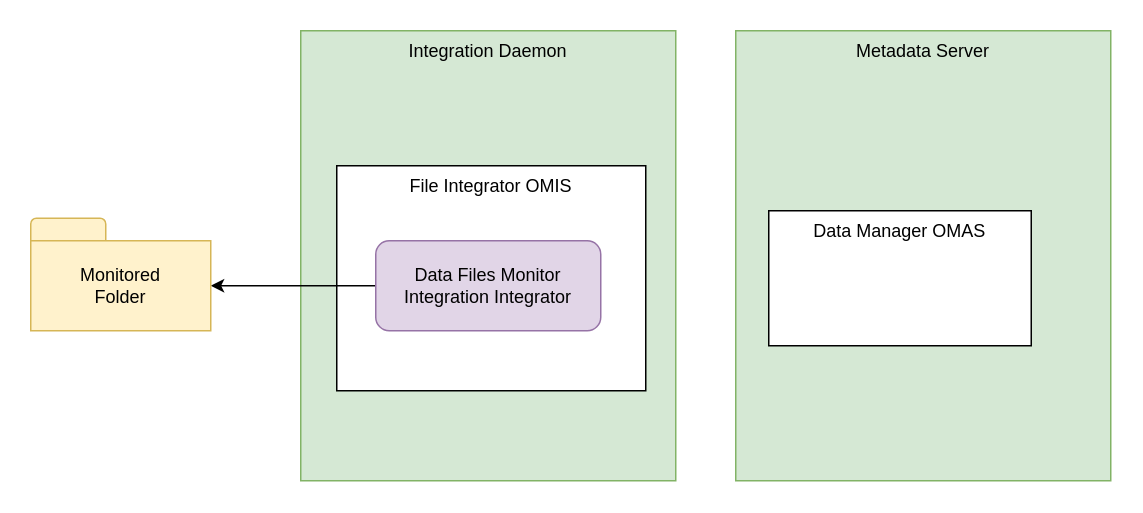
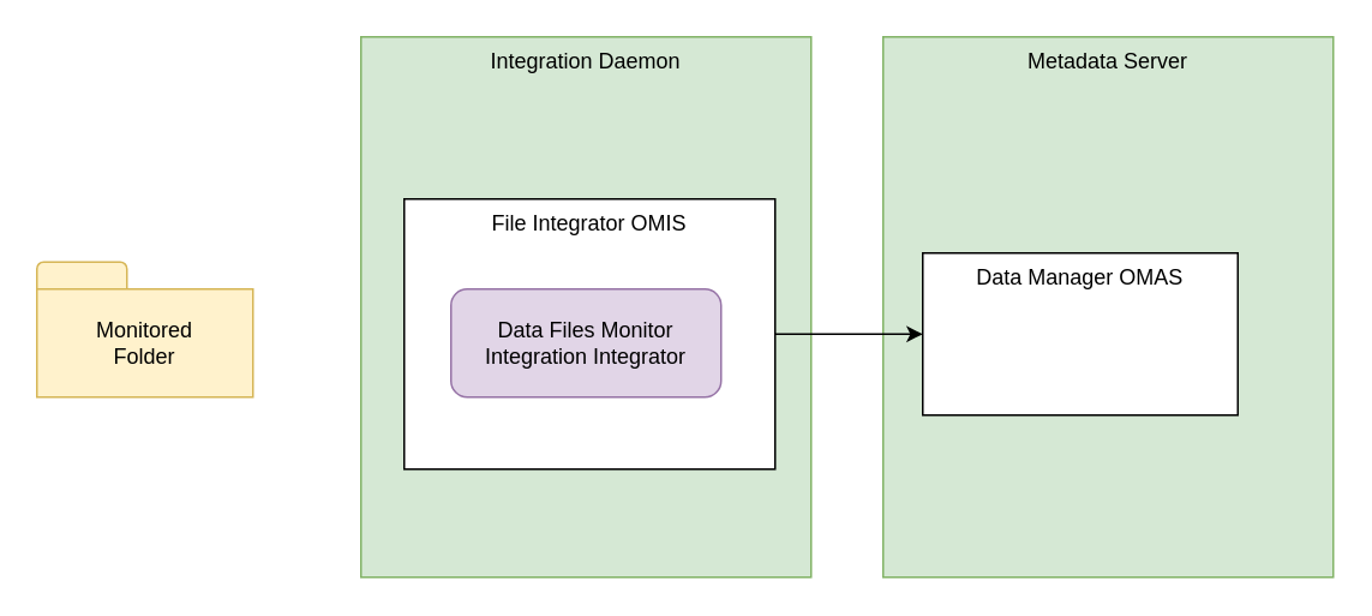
+ <mxCell id="10" style="edgeStyle=orthogonalEdgeStyle;rounded=0;orthogonalLoop=1;jettySize=auto;html=1;entryX=0;entryY=0.5;entryDx=0;entryDy=0;" parent="1" source="3" target="9" edge="1"><mxGeometry relative="1" as="geometry" /></mxCell>
- <mxCell id="4" style="edgeStyle=orthogonalEdgeStyle;rounded=0;orthogonalLoop=1;jettySize=auto;html=1;exitX=0;exitY=0.5;exitDx=0;exitDy=0;" parent="1" source="5" target="7" edge="1"><mxGeometry relative="1" as="geometry" /></mxCell>
